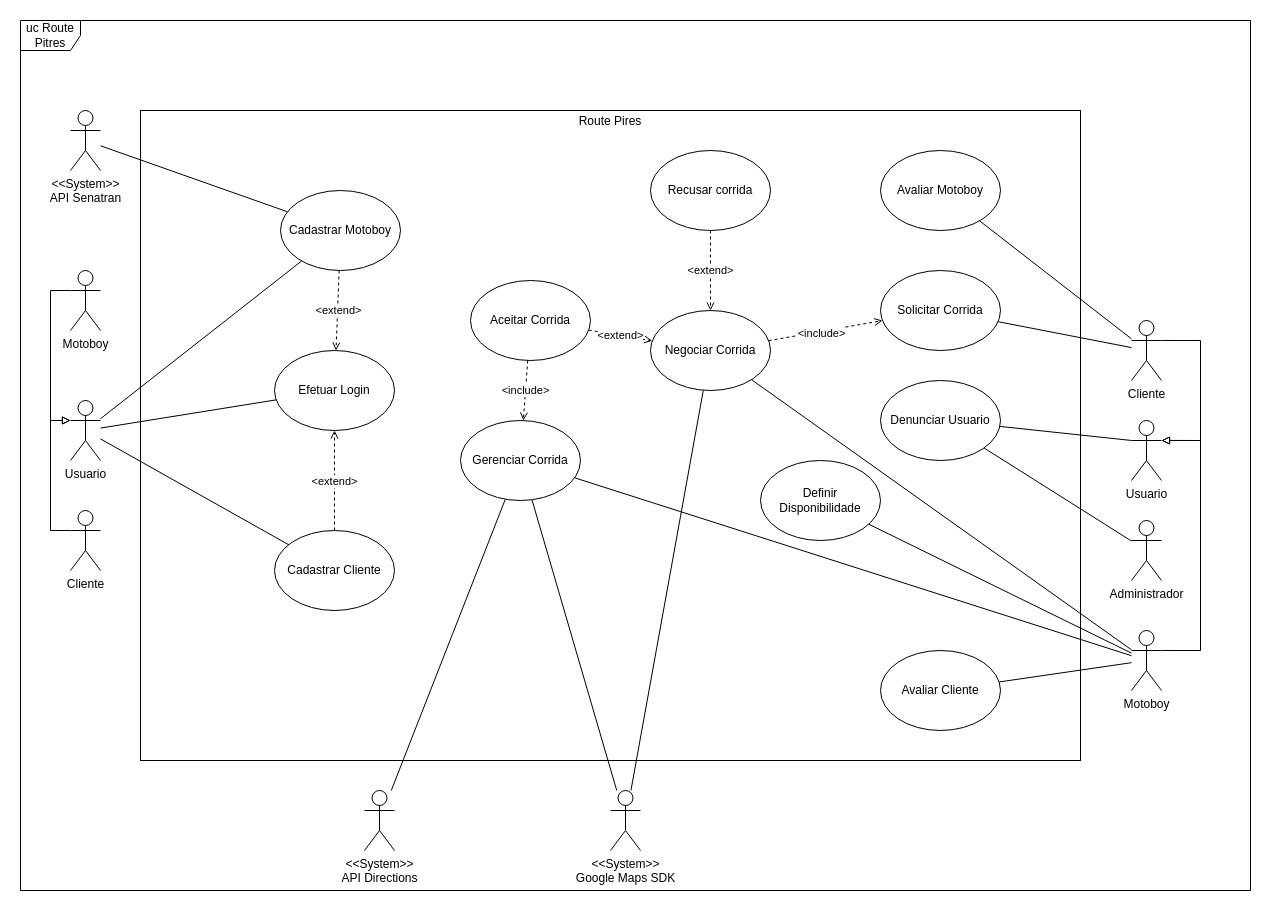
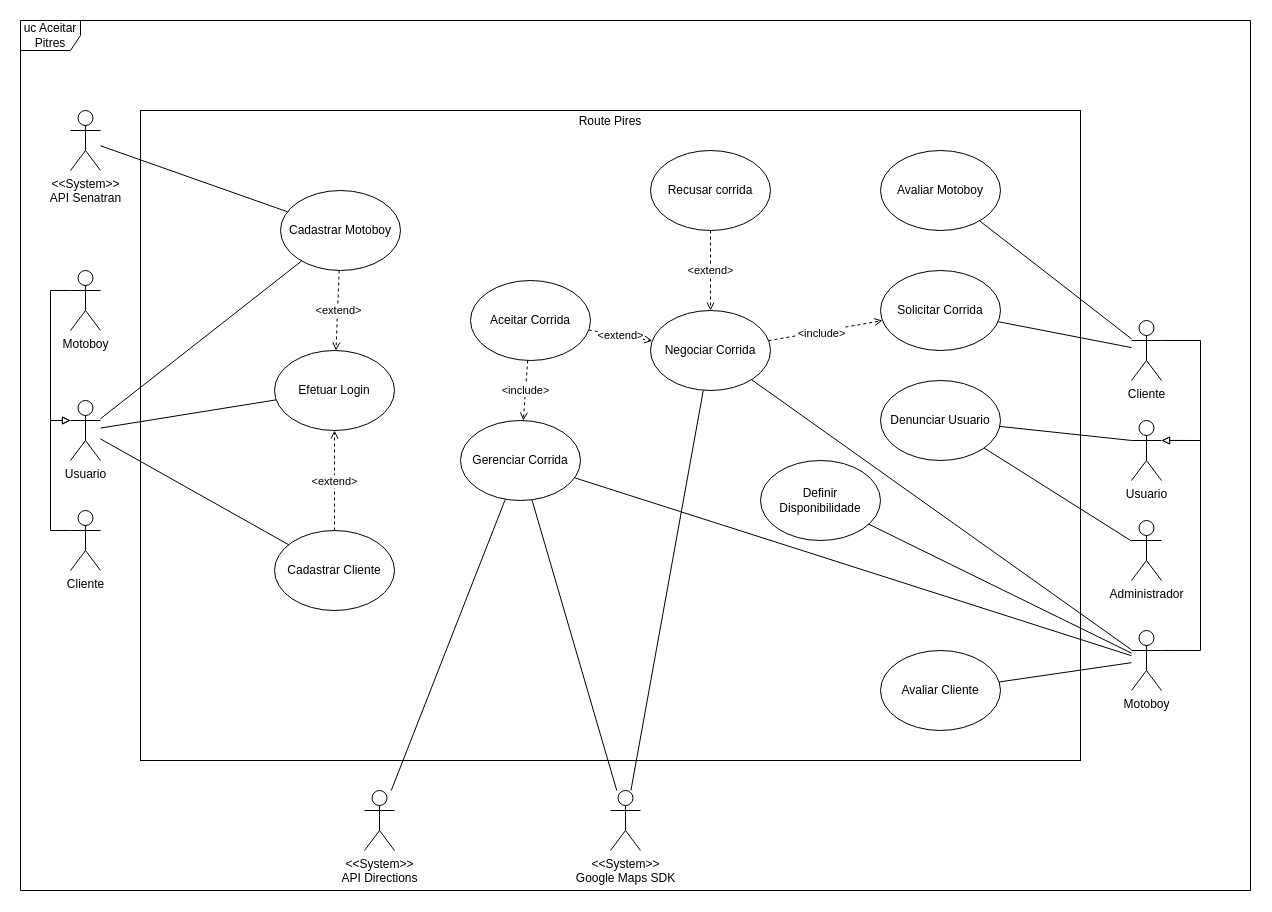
- <mxCell id="45" value="uc Route Pitres" style="shape=umlFrame;whiteSpace=wrap;html=1;pointerEvents=0;" vertex="1" parent="1"><mxGeometry x="20" y="20" width="1230" height="870" as="geometry" /></mxCell>
+ <mxCell id="45" value="uc Aceitar Pitres" style="shape=umlFrame;whiteSpace=wrap;html=1;pointerEvents=0;" vertex="1" parent="1"><mxGeometry x="20" y="20" width="1230" height="870" as="geometry" /></mxCell>
